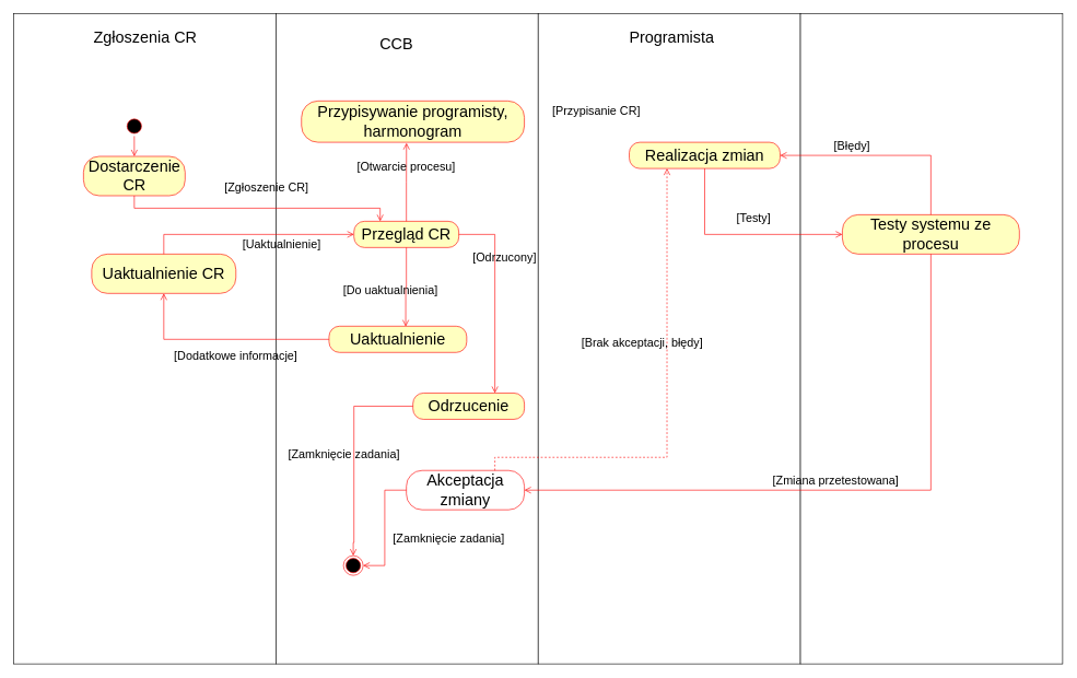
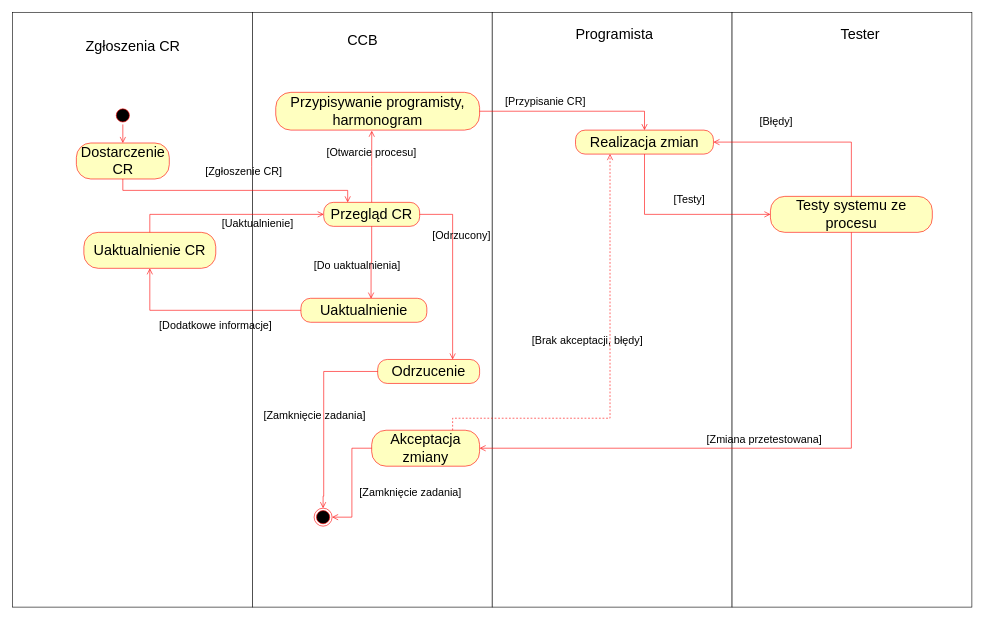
- <mxCell id="6" value="&lt;font style=&quot;font-size: 24px;&quot;&gt;Zgłoszenia CR&lt;/font&gt;" style="text;html=1;strokeColor=none;fillColor=none;align=center;verticalAlign=middle;whiteSpace=wrap;rounded=0;" vertex="1" parent="1"><mxGeometry x="36" y="42" width="370" height="30" as="geometry" /></mxCell>
+ <mxCell id="6" value="&lt;font style=&quot;font-size: 24px;&quot;&gt;Zgłoszenia CR&lt;/font&gt;" style="text;html=1;strokeColor=none;fillColor=none;align=center;verticalAlign=middle;whiteSpace=wrap;rounded=0;" vertex="1" parent="1"><mxGeometry x="36" y="62" width="370" height="30" as="geometry" /></mxCell>
+ <mxCell id="7" value="&lt;font style=&quot;font-size: 24px;&quot;&gt;Tester&lt;/font&gt;" style="text;html=1;strokeColor=none;fillColor=none;align=center;verticalAlign=middle;whiteSpace=wrap;rounded=0;" vertex="1" parent="1"><mxGeometry x="1249" y="42" width="370" height="30" as="geometry" /></mxCell>
+ <mxCell id="17" value="" style="edgeStyle=orthogonalEdgeStyle;html=1;verticalAlign=bottom;endArrow=open;endSize=8;strokeColor=#ff0000;rounded=0;fontSize=24;entryX=0.5;entryY=0;entryDx=0;entryDy=0;" edge="1" parent="1" source="16" target="18"><mxGeometry relative="1" as="geometry"><mxPoint x="599" y="270" as="targetPoint" /></mxGeometry></mxCell>
- <mxCell id="45" value="[Błędy]" style="text;html=1;strokeColor=none;fillColor=none;align=center;verticalAlign=middle;whiteSpace=wrap;rounded=0;fontSize=18;" vertex="1" parent="1"><mxGeometry x="1269" y="207" width="60" height="30" as="geometry" /></mxCell>
+ <mxCell id="45" value="[Błędy]" style="text;html=1;strokeColor=none;fillColor=none;align=center;verticalAlign=middle;whiteSpace=wrap;rounded=0;fontSize=18;" vertex="1" parent="1"><mxGeometry x="1264" y="187" width="60" height="30" as="geometry" /></mxCell>
- <mxCell id="42" value="[Brak akceptacji, błędy]" style="text;html=1;strokeColor=none;fillColor=none;align=center;verticalAlign=middle;whiteSpace=wrap;rounded=0;fontSize=18;" vertex="1" parent="1"><mxGeometry x="879" y="507" width="200" height="30" as="geometry" /></mxCell>
+ <mxCell id="42" value="[Brak akceptacji, błędy]" style="text;html=1;strokeColor=none;fillColor=none;align=center;verticalAlign=middle;whiteSpace=wrap;rounded=0;fontSize=18;" vertex="1" parent="1"><mxGeometry x="879" y="552" width="200" height="30" as="geometry" /></mxCell>
- <mxCell id="31" value="Akceptacja zmiany" style="rounded=1;whiteSpace=wrap;html=1;arcSize=40;fontColor=#000000;fillColor=#ffffff;strokeColor=#ff0000;fontSize=24;" vertex="1" parent="1"><mxGeometry x="619" y="717" width="180" height="60" as="geometry" /></mxCell>
+ <mxCell id="31" value="Akceptacja zmiany" style="rounded=1;whiteSpace=wrap;html=1;arcSize=40;fontColor=#000000;fillColor=#ffffc0;strokeColor=#ff0000;fontSize=24;" vertex="1" parent="1"><mxGeometry x="619" y="717" width="180" height="60" as="geometry" /></mxCell>
